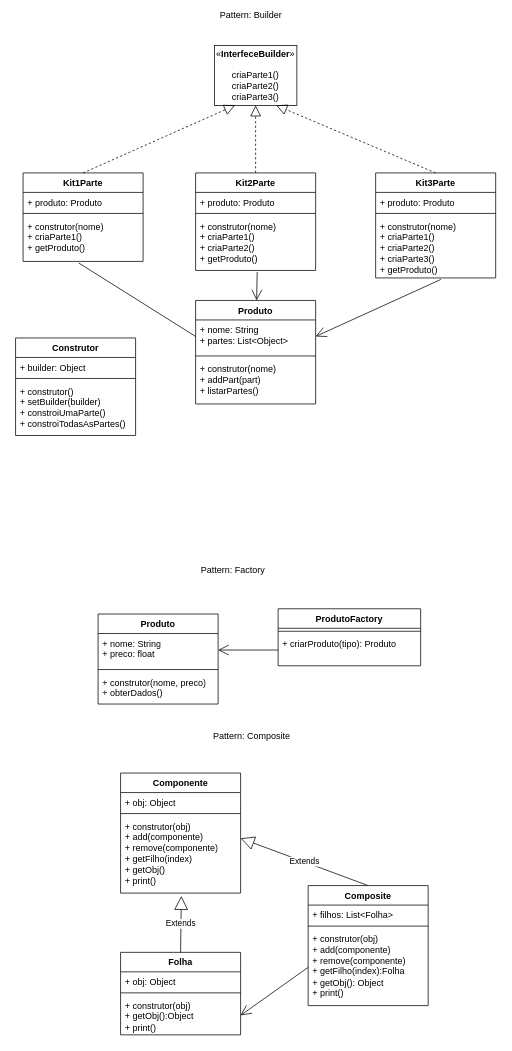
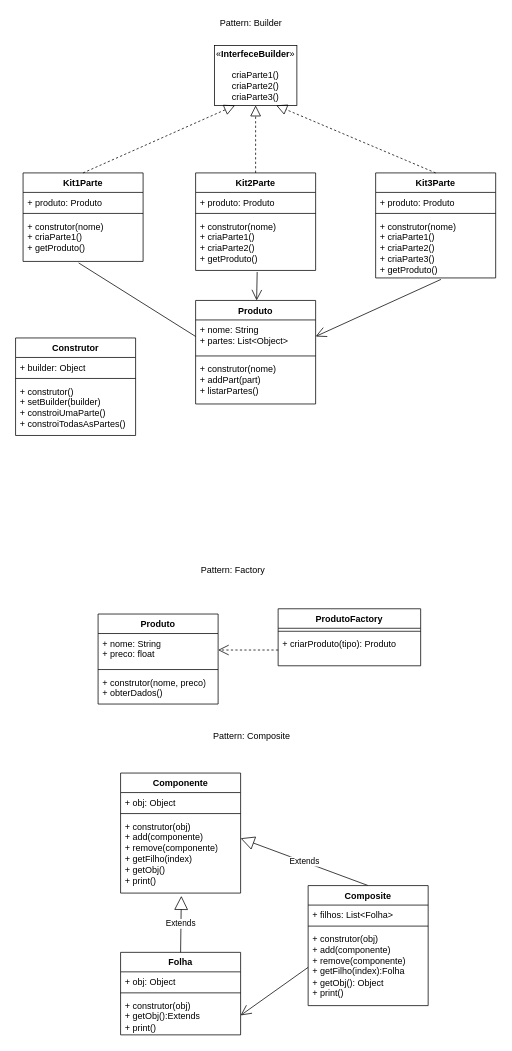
- <mxCell id="33" value="Pattern: Builder" style="text;html=1;strokeColor=none;fillColor=none;align=center;verticalAlign=middle;whiteSpace=wrap;rounded=0;" vertex="1" parent="1"><mxGeometry x="284" y="10" width="100" height="20" as="geometry" /></mxCell>
+ <mxCell id="33" value="Pattern: Builder" style="text;html=1;strokeColor=none;fillColor=none;align=center;verticalAlign=middle;whiteSpace=wrap;rounded=0;" vertex="1" parent="1"><mxGeometry x="284" y="20" width="100" height="20" as="geometry" /></mxCell>
- <mxCell id="38" value="" style="endArrow=open;endFill=1;endSize=12;html=1;rounded=0;entryX=1;entryY=0.5;entryDx=0;entryDy=0;exitX=0;exitY=0.5;exitDx=0;exitDy=0;" edge="1" parent="1" source="37" target="30"><mxGeometry width="160" relative="1" as="geometry"><mxPoint x="110" y="370" as="sourcePoint" /><mxPoint x="410" y="250" as="targetPoint" /></mxGeometry></mxCell>
+ <mxCell id="38" value="" style="endArrow=open;endFill=1;endSize=12;html=1;rounded=0;entryX=1;entryY=0.5;entryDx=0;entryDy=0;exitX=0;exitY=0.5;exitDx=0;exitDy=0;dashed=1;" edge="1" parent="1" source="37" target="30"><mxGeometry width="160" relative="1" as="geometry"><mxPoint x="110" y="370" as="sourcePoint" /><mxPoint x="410" y="250" as="targetPoint" /></mxGeometry></mxCell>
- <mxCell id="47" value="+ construtor(obj)&lt;br&gt;+ getObj():Object&lt;br&gt;+ print()" style="text;strokeColor=none;fillColor=none;align=left;verticalAlign=top;spacingLeft=4;spacingRight=4;overflow=hidden;rotatable=0;points=[[0,0.5],[1,0.5]];portConstraint=eastwest;whiteSpace=wrap;html=1;" vertex="1" parent="44"><mxGeometry y="58" width="160" height="52" as="geometry" /></mxCell>
+ <mxCell id="47" value="+ construtor(obj)&lt;br&gt;+ getObj():Extends&lt;br&gt;+ print()" style="text;strokeColor=none;fillColor=none;align=left;verticalAlign=top;spacingLeft=4;spacingRight=4;overflow=hidden;rotatable=0;points=[[0,0.5],[1,0.5]];portConstraint=eastwest;whiteSpace=wrap;html=1;" vertex="1" parent="44"><mxGeometry y="58" width="160" height="52" as="geometry" /></mxCell>
